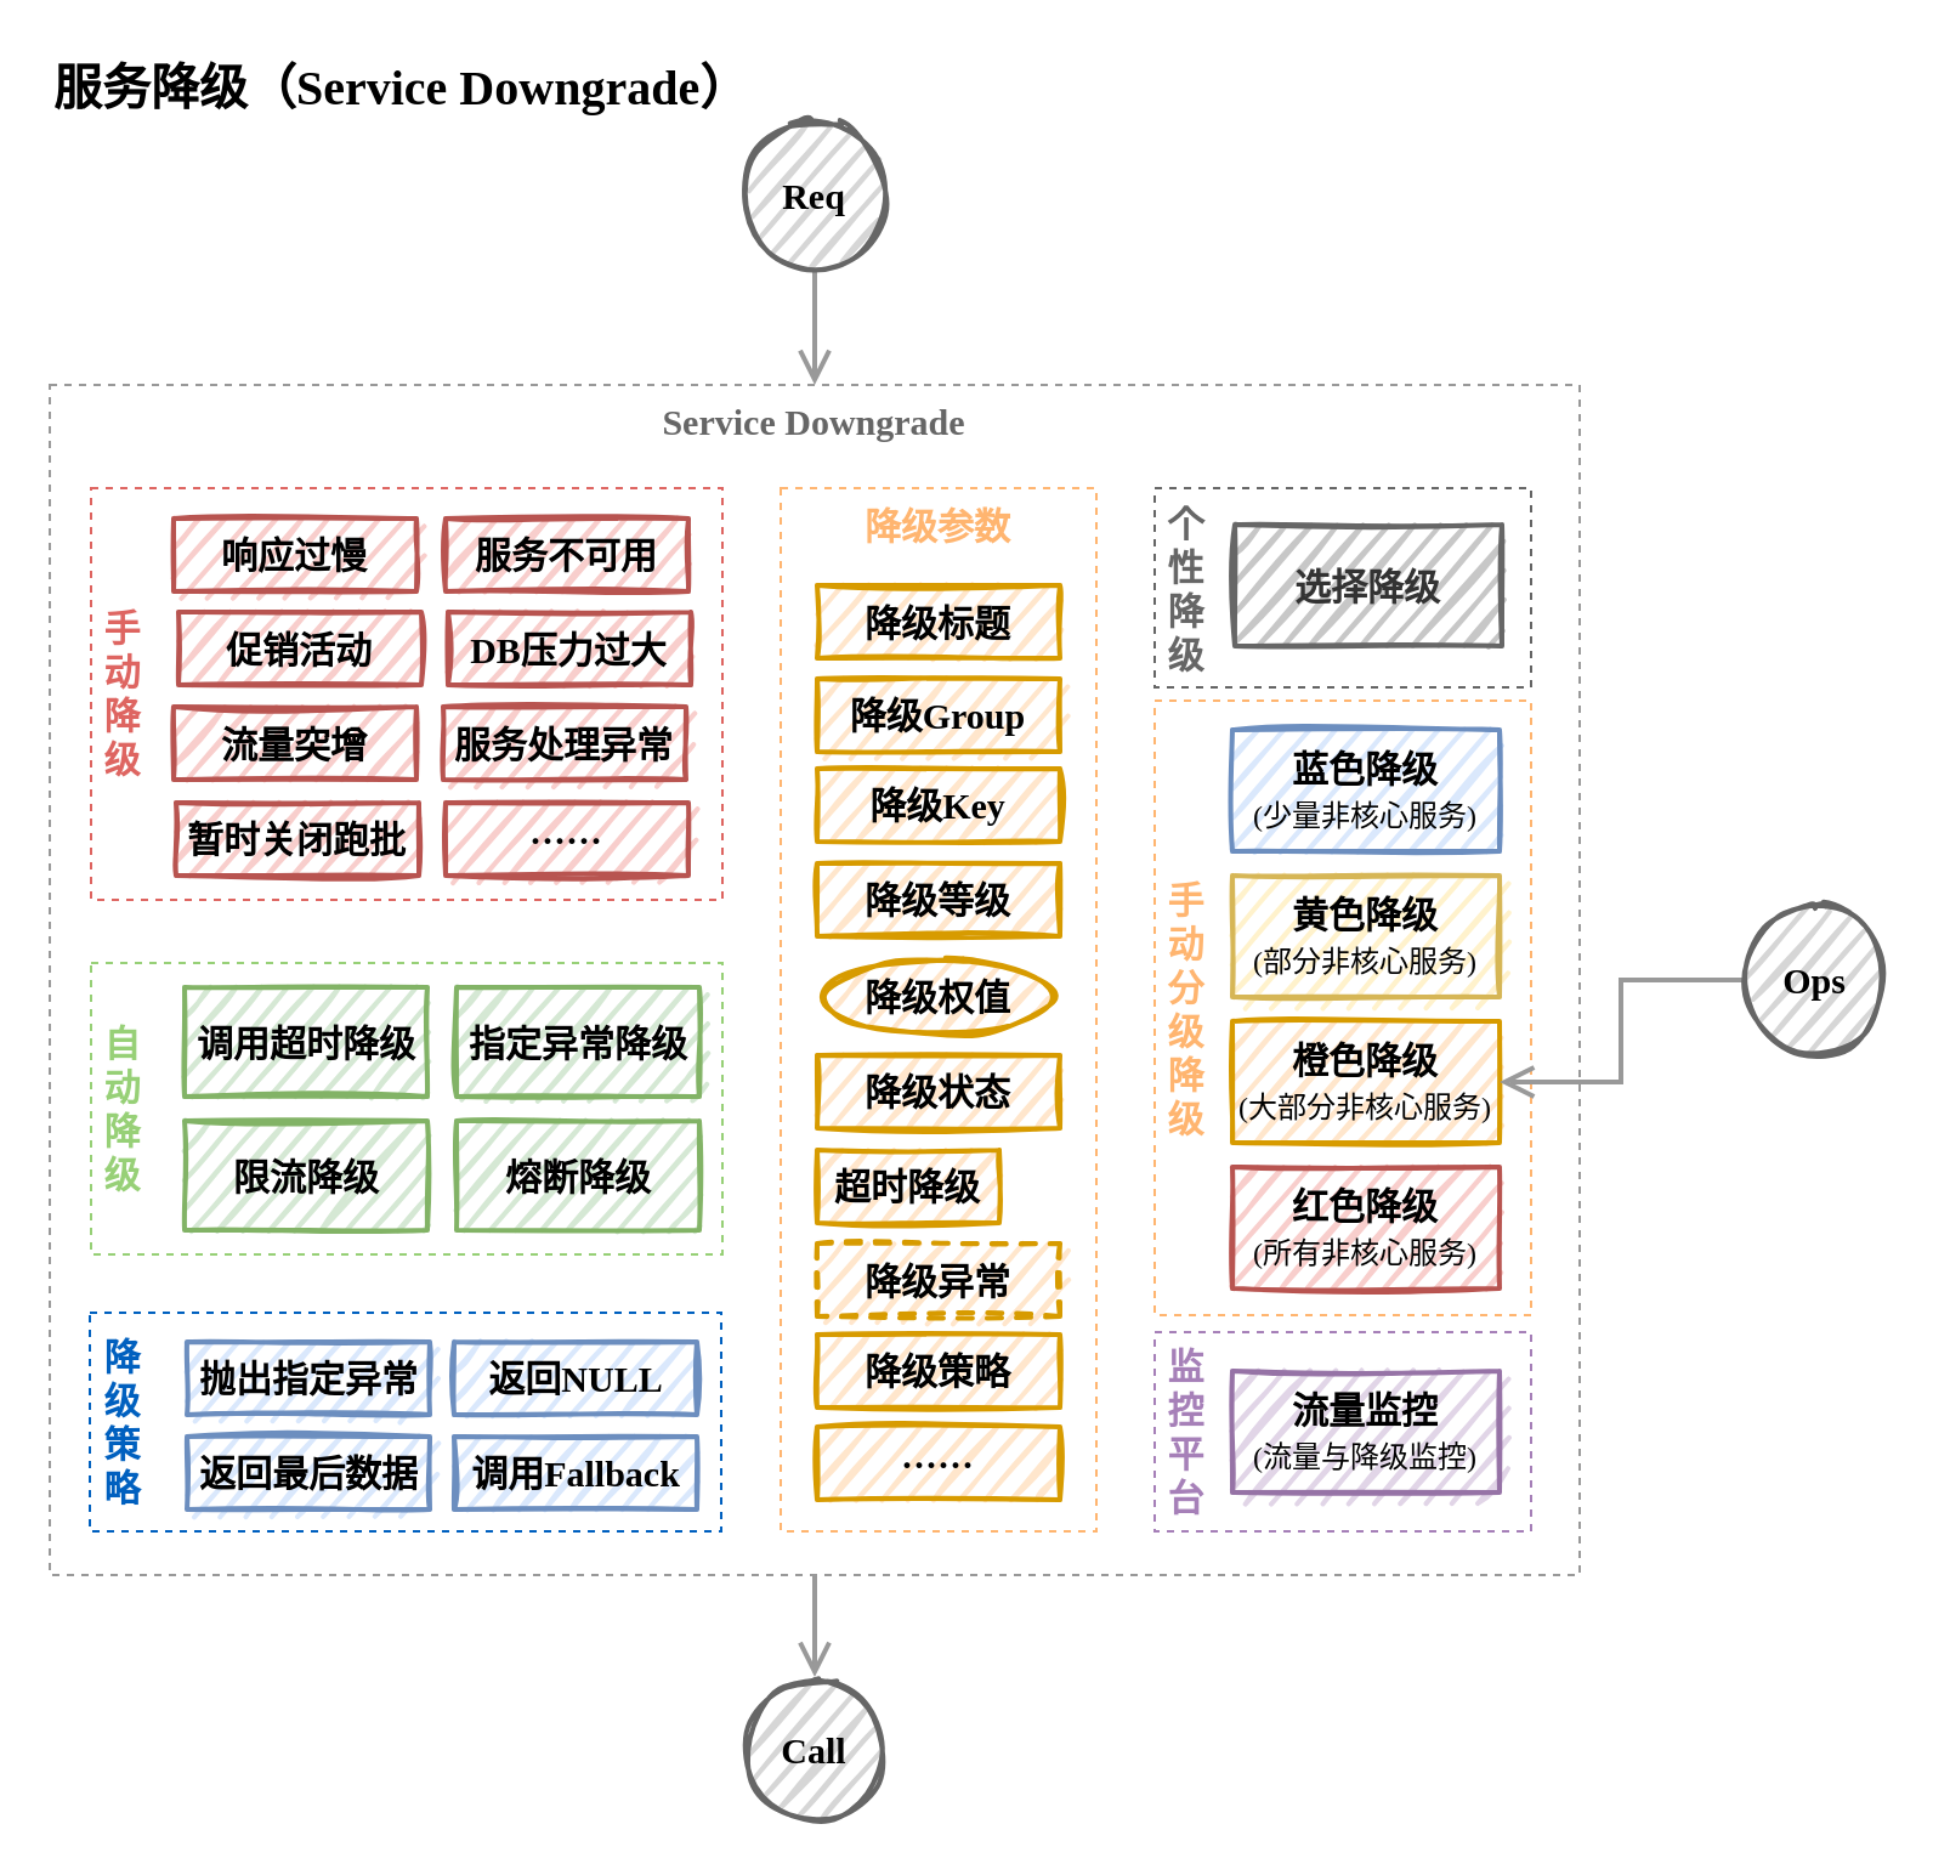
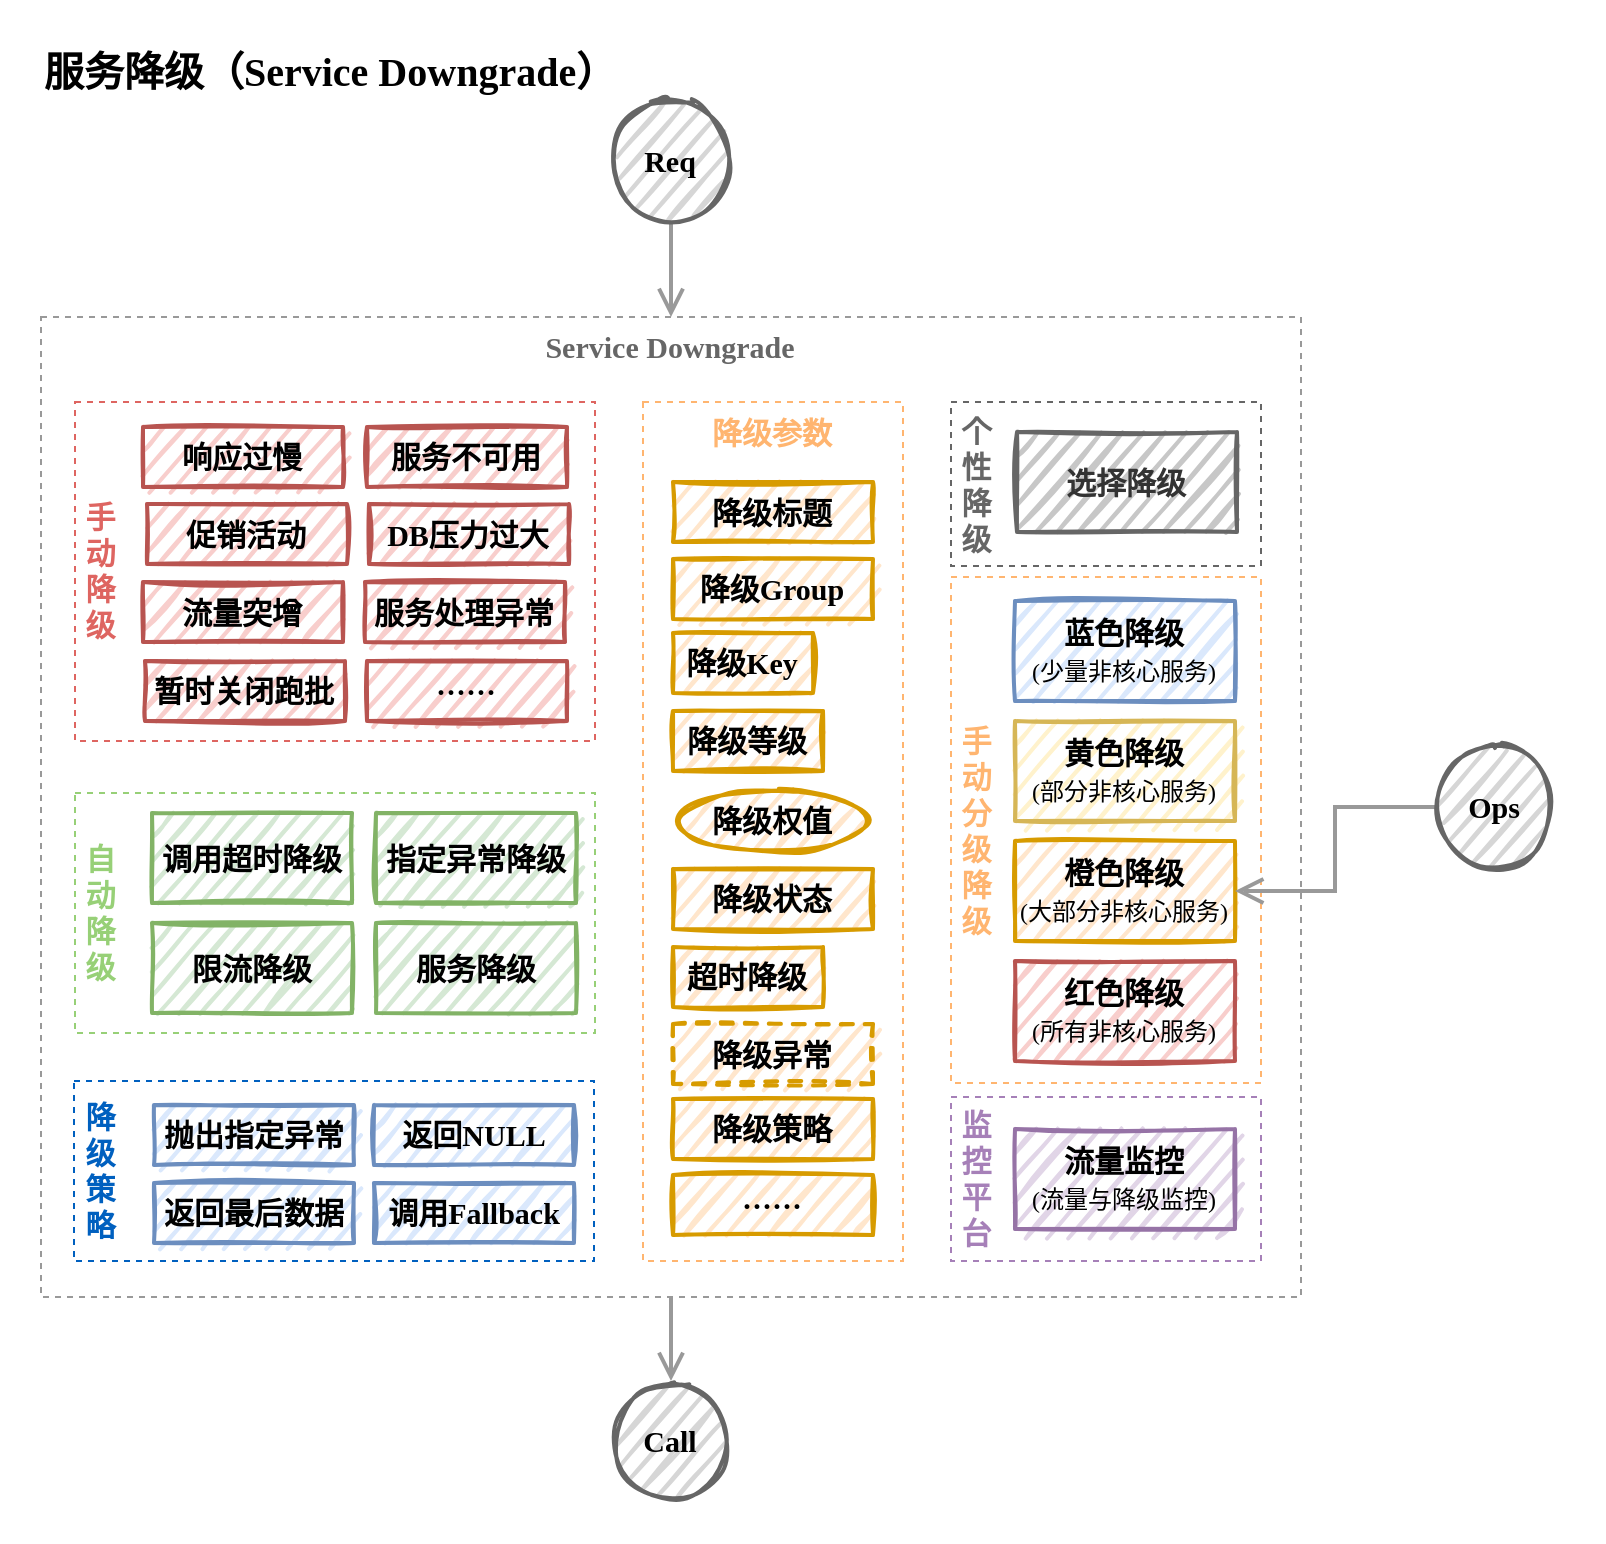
- <mxCell id="38" value="降级Key" style="whiteSpace=wrap;html=1;fontFamily=Comic Sans MS;fontSize=15;strokeWidth=2;sketch=1;fillWeight=2;hachureGap=8;fillStyle=auto;fontStyle=1;fillColor=#ffe6cc;strokeColor=#d79b00;" vertex="1" parent="2"><mxGeometry x="316" y="296" width="100" height="30" as="geometry" /></mxCell>
+ <mxCell id="38" value="降级Key" style="whiteSpace=wrap;html=1;fontFamily=Comic Sans MS;fontSize=15;strokeWidth=2;sketch=1;fillWeight=2;hachureGap=8;fillStyle=auto;fontStyle=1;fillColor=#ffe6cc;strokeColor=#d79b00;" vertex="1" parent="2"><mxGeometry x="316" y="296" width="70" height="30" as="geometry" /></mxCell>
- <mxCell id="37" value="降级等级" style="whiteSpace=wrap;html=1;fontFamily=Comic Sans MS;fontSize=15;strokeWidth=2;sketch=1;fillWeight=2;hachureGap=8;fillStyle=auto;fontStyle=1;fillColor=#ffe6cc;strokeColor=#d79b00;" vertex="1" parent="2"><mxGeometry x="316" y="335" width="100" height="30" as="geometry" /></mxCell>
+ <mxCell id="37" value="降级等级" style="whiteSpace=wrap;html=1;fontFamily=Comic Sans MS;fontSize=15;strokeWidth=2;sketch=1;fillWeight=2;hachureGap=8;fillStyle=auto;fontStyle=1;fillColor=#ffe6cc;strokeColor=#d79b00;" vertex="1" parent="2"><mxGeometry x="316" y="335" width="75" height="30" as="geometry" /></mxCell>
- <mxCell id="28" value="熔断降级" style="whiteSpace=wrap;html=1;fontFamily=Comic Sans MS;fontSize=15;strokeWidth=2;fillColor=#d5e8d4;sketch=1;fillWeight=2;hachureGap=8;fillStyle=auto;strokeColor=#82b366;fontStyle=1" vertex="1" parent="2"><mxGeometry x="167.5" y="441" width="100" height="45" as="geometry" /></mxCell>
+ <mxCell id="28" value="服务降级" style="whiteSpace=wrap;html=1;fontFamily=Comic Sans MS;fontSize=15;strokeWidth=2;fillColor=#d5e8d4;sketch=1;fillWeight=2;hachureGap=8;fillStyle=auto;strokeColor=#82b366;fontStyle=1" vertex="1" parent="2"><mxGeometry x="167.5" y="441" width="100" height="45" as="geometry" /></mxCell>
